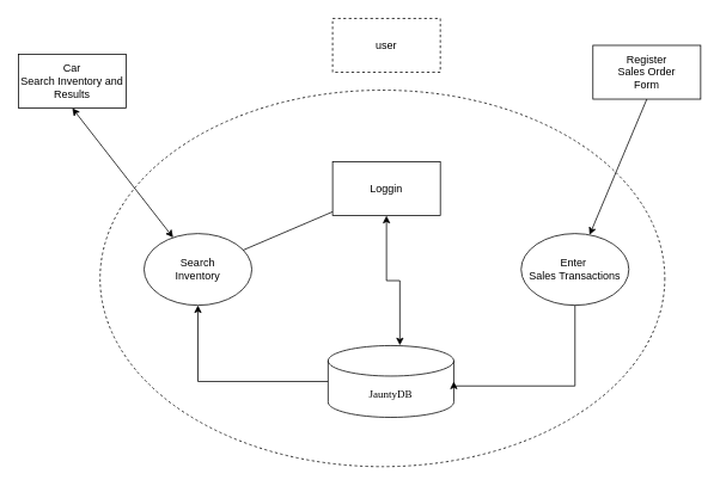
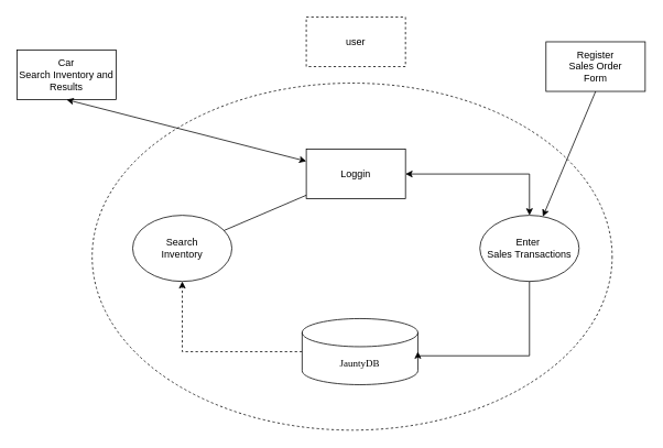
- <mxCell id="9" style="rounded=0;orthogonalLoop=1;jettySize=auto;html=1;startArrow=classic;startFill=1;exitX=0.5;exitY=1;exitDx=0;exitDy=0;" parent="1" source="10" target="5" edge="1"><mxGeometry relative="1" as="geometry" /></mxCell>
+ <mxCell id="9" style="rounded=0;orthogonalLoop=1;jettySize=auto;html=1;startArrow=classic;startFill=1;exitX=0.5;exitY=1;exitDx=0;exitDy=0;" parent="1" source="10" target="14" edge="1"><mxGeometry relative="1" as="geometry" /></mxCell>
- <mxCell id="12" style="edgeStyle=orthogonalEdgeStyle;rounded=0;orthogonalLoop=1;jettySize=auto;html=1;entryX=0.571;entryY=-0.004;entryDx=0;entryDy=0;entryPerimeter=0;startArrow=classic;startFill=1;" parent="1" source="14" target="4" edge="1"><mxGeometry relative="1" as="geometry" /></mxCell>
+ <mxCell id="12" style="edgeStyle=orthogonalEdgeStyle;rounded=0;orthogonalLoop=1;jettySize=auto;html=1;startArrow=classic;startFill=1;" parent="1" source="14" target="8" edge="1"><mxGeometry relative="1" as="geometry" /></mxCell>
- <mxCell id="3" style="edgeStyle=orthogonalEdgeStyle;rounded=0;orthogonalLoop=1;jettySize=auto;html=1;" parent="1" source="4" target="5" edge="1"><mxGeometry relative="1" as="geometry" /></mxCell>
+ <mxCell id="3" style="edgeStyle=orthogonalEdgeStyle;rounded=0;orthogonalLoop=1;jettySize=auto;html=1;dashed=1;" parent="1" source="4" target="5" edge="1"><mxGeometry relative="1" as="geometry" /></mxCell>
